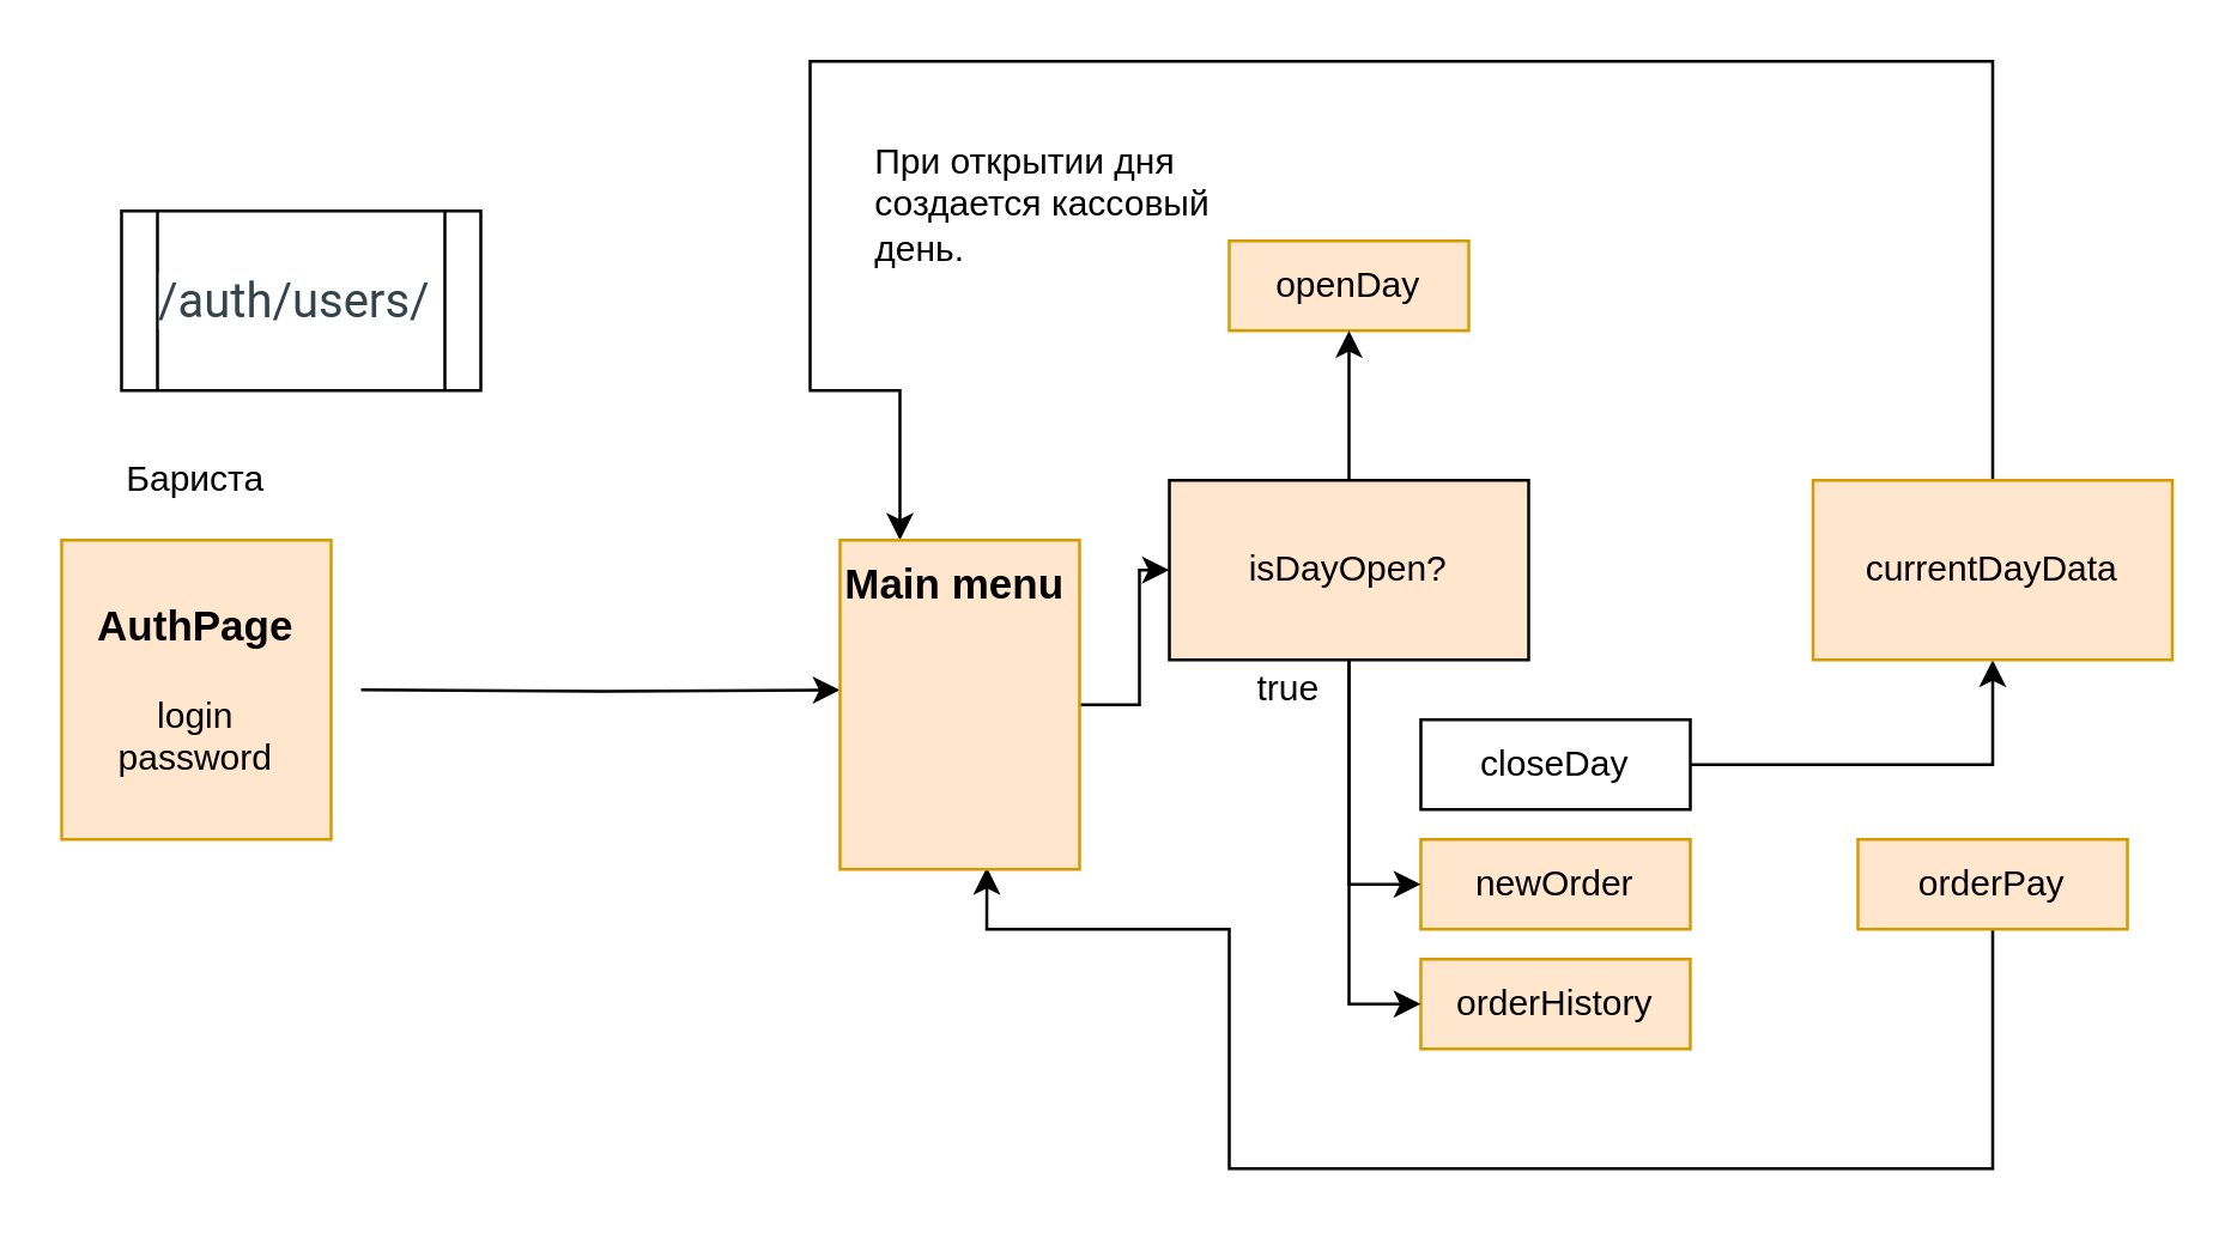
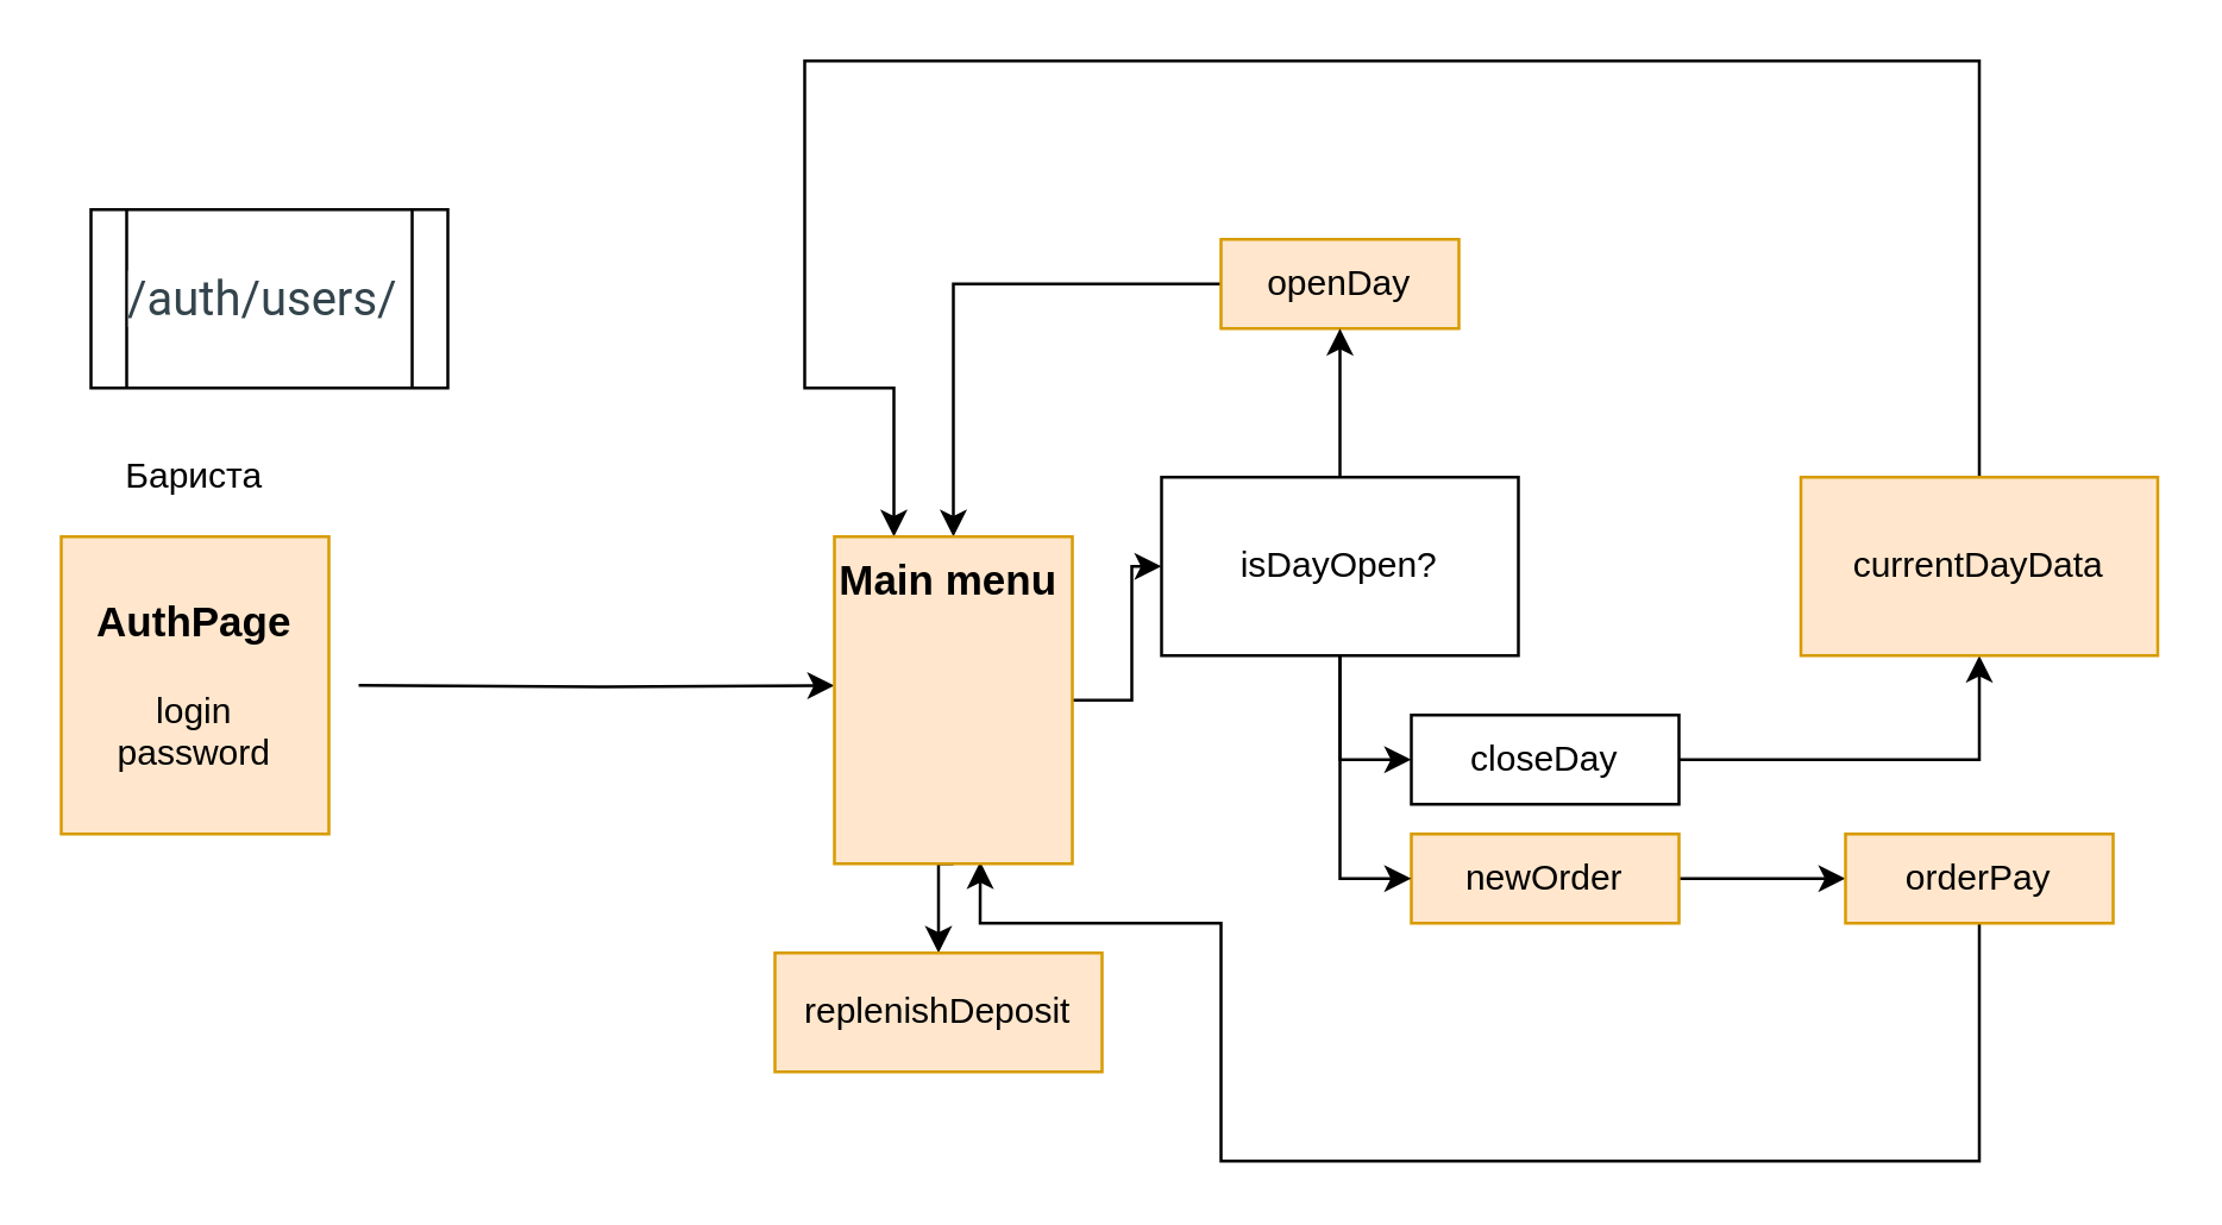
- <mxCell id="21" value="При открытии дня создается кассовый день.&amp;nbsp;" style="text;html=1;strokeColor=none;fillColor=none;align=left;verticalAlign=top;whiteSpace=wrap;rounded=0;" parent="1" vertex="1"><mxGeometry x="290" y="40" width="120" height="50" as="geometry" /></mxCell>
+ <mxCell id="11" style="edgeStyle=orthogonalEdgeStyle;rounded=0;orthogonalLoop=1;jettySize=auto;html=1;exitX=0;exitY=0.5;exitDx=0;exitDy=0;entryX=0.5;entryY=0;entryDx=0;entryDy=0;" parent="1" source="12" target="27" edge="1"><mxGeometry relative="1" as="geometry" /></mxCell>
- <mxCell id="28" value="&lt;span style=&quot;color: rgb(51 , 68 , 76) ; font-family: &amp;#34;roboto&amp;#34; , sans-serif ; font-size: medium ; background-color: rgb(255 , 255 , 255)&quot;&gt;/auth/users/&amp;nbsp;&lt;/span&gt;" style="shape=process;whiteSpace=wrap;html=1;backgroundOutline=1;" vertex="1" parent="1"><mxGeometry x="40" y="70" width="120" height="60" as="geometry" /></mxCell>
+ <mxCell id="28" value="&lt;span style=&quot;color: rgb(51 , 68 , 76) ; font-family: &amp;#34;roboto&amp;#34; , sans-serif ; font-size: medium ; background-color: rgb(255 , 255 , 255)&quot;&gt;/auth/users/&amp;nbsp;&lt;/span&gt;" style="shape=process;whiteSpace=wrap;html=1;backgroundOutline=1;" vertex="1" parent="1"><mxGeometry x="30" y="70" width="120" height="60" as="geometry" /></mxCell>
- <mxCell id="17" value="isDayOpen?" style="rounded=0;whiteSpace=wrap;html=1;fillColor=#ffe6cc;" parent="1" vertex="1"><mxGeometry x="390" y="160" width="120" height="60" as="geometry" /></mxCell>
+ <mxCell id="17" value="isDayOpen?" style="rounded=0;whiteSpace=wrap;html=1;" parent="1" vertex="1"><mxGeometry x="390" y="160" width="120" height="60" as="geometry" /></mxCell>
- <mxCell id="20" value="true" style="text;html=1;strokeColor=none;fillColor=none;align=center;verticalAlign=middle;whiteSpace=wrap;rounded=0;" parent="1" vertex="1"><mxGeometry x="410" y="220" width="40" height="20" as="geometry" /></mxCell>
+ <mxCell id="15" style="edgeStyle=orthogonalEdgeStyle;rounded=0;orthogonalLoop=1;jettySize=auto;html=1;exitX=0.5;exitY=1;exitDx=0;exitDy=0;entryX=0;entryY=0.5;entryDx=0;entryDy=0;" parent="1" source="17" target="19" edge="1"><mxGeometry relative="1" as="geometry" /></mxCell>
+ <mxCell id="7" value="" style="edgeStyle=orthogonalEdgeStyle;rounded=0;orthogonalLoop=1;jettySize=auto;html=1;" parent="1" source="8" target="23" edge="1"><mxGeometry relative="1" as="geometry" /></mxCell>
+ <mxCell id="6" style="edgeStyle=orthogonalEdgeStyle;rounded=0;orthogonalLoop=1;jettySize=auto;html=1;exitX=0.5;exitY=1;exitDx=0;exitDy=0;entryX=0.5;entryY=0;entryDx=0;entryDy=0;" parent="1" source="27" target="10" edge="1"><mxGeometry relative="1" as="geometry" /></mxCell>
- <mxCell id="16" style="edgeStyle=orthogonalEdgeStyle;rounded=0;orthogonalLoop=1;jettySize=auto;html=1;exitX=0.5;exitY=1;exitDx=0;exitDy=0;entryX=0;entryY=0.5;entryDx=0;entryDy=0;" parent="1" source="17" target="9" edge="1"><mxGeometry relative="1" as="geometry"><mxPoint x="460" y="330.269" as="targetPoint" /></mxGeometry></mxCell>
- <mxCell id="9" value="orderHistory" style="rounded=0;whiteSpace=wrap;html=1;fillColor=#ffe6cc;strokeColor=#d79b00;" parent="1" vertex="1"><mxGeometry x="474" y="320" width="90" height="30" as="geometry" /></mxCell>
+ <mxCell id="10" value="replenishDeposit" style="rounded=0;whiteSpace=wrap;html=1;fillColor=#ffe6cc;strokeColor=#d79b00;" parent="1" vertex="1"><mxGeometry x="260" y="320" width="110" height="40" as="geometry" /></mxCell>
